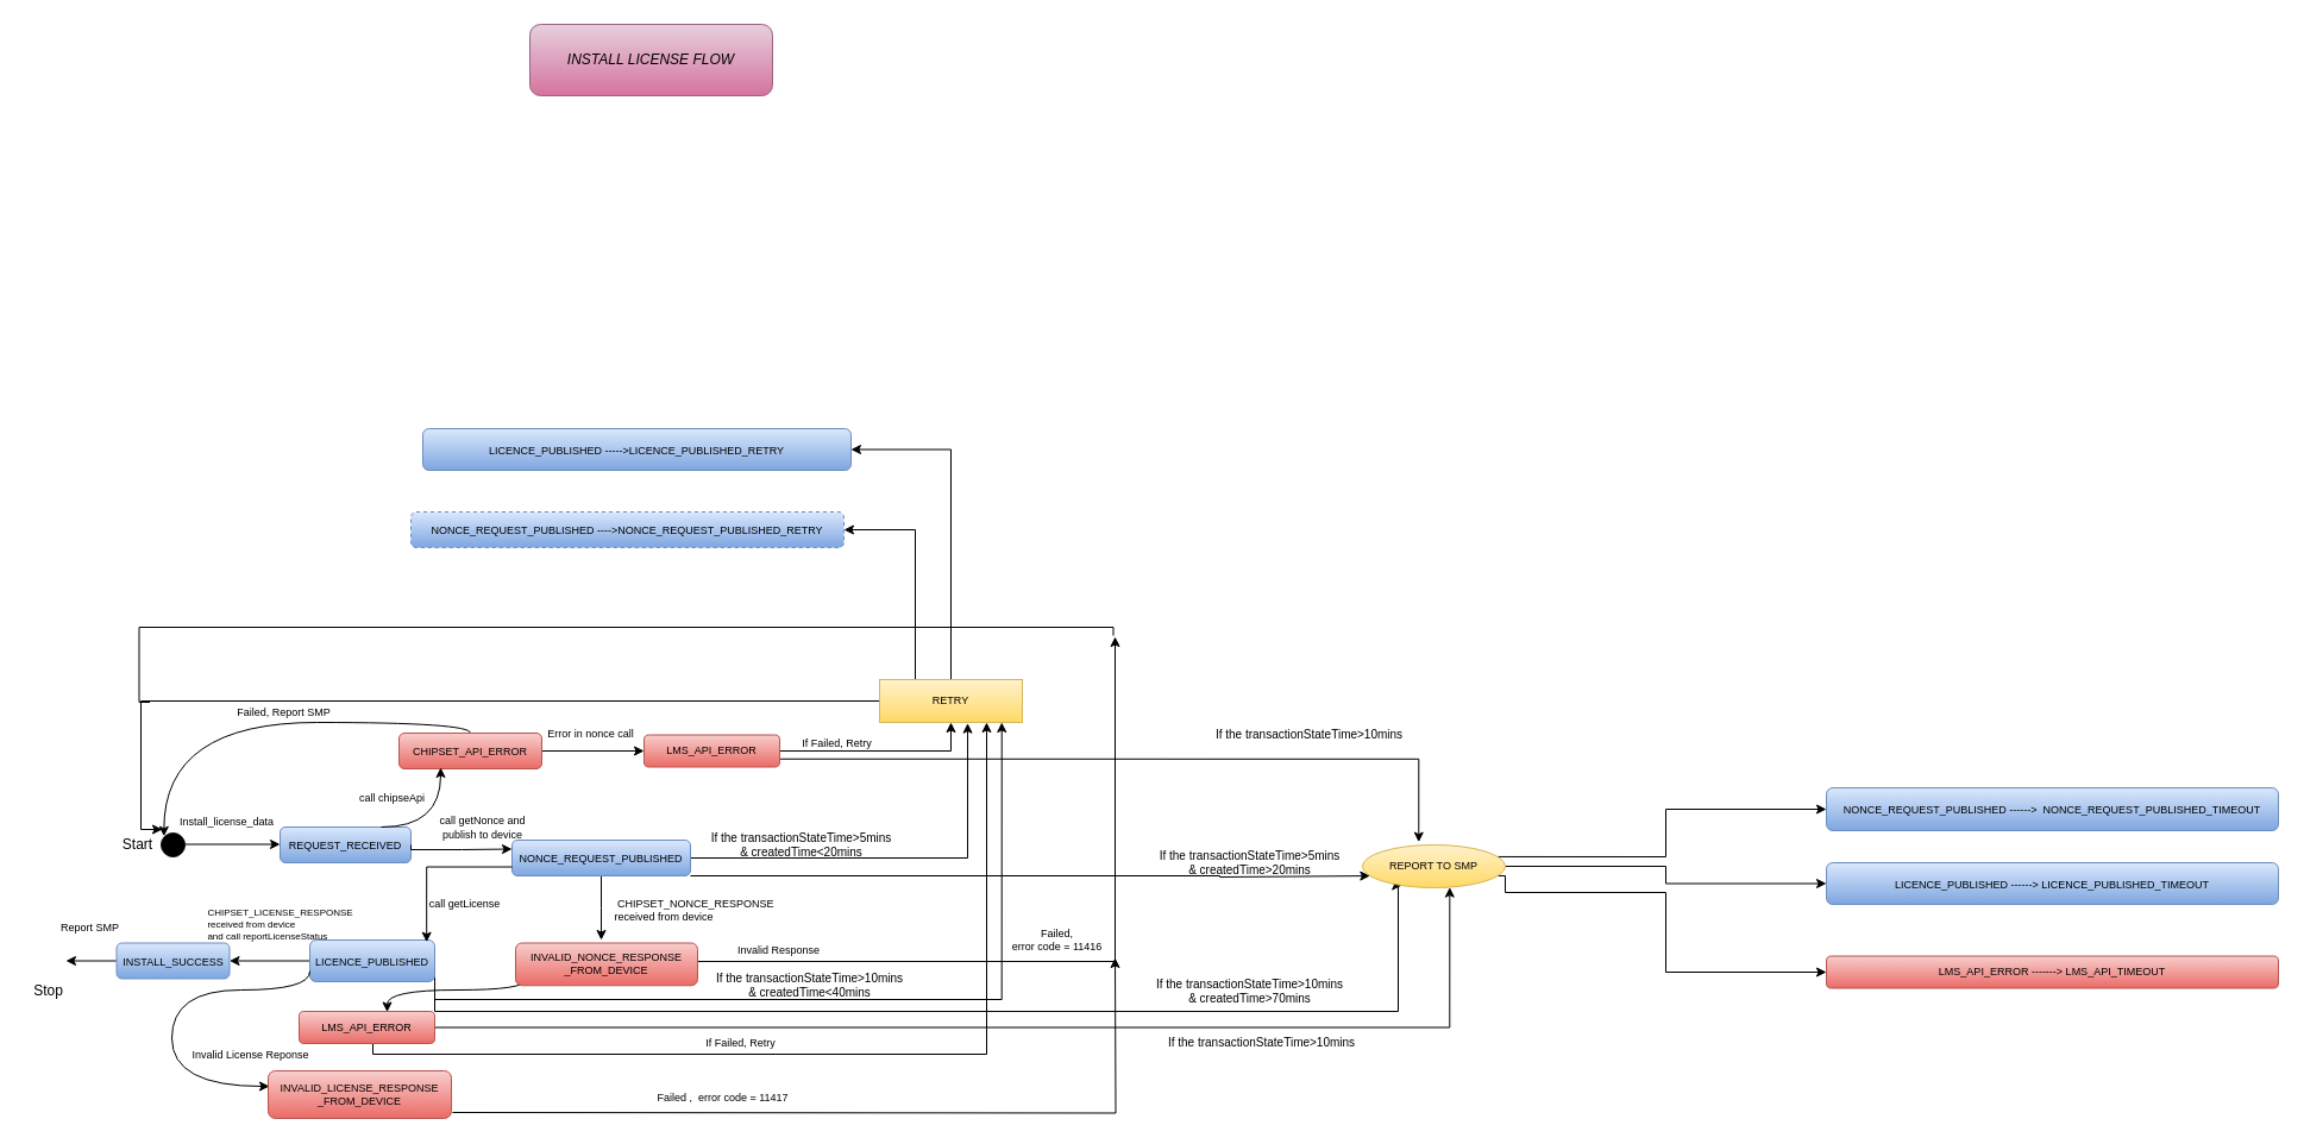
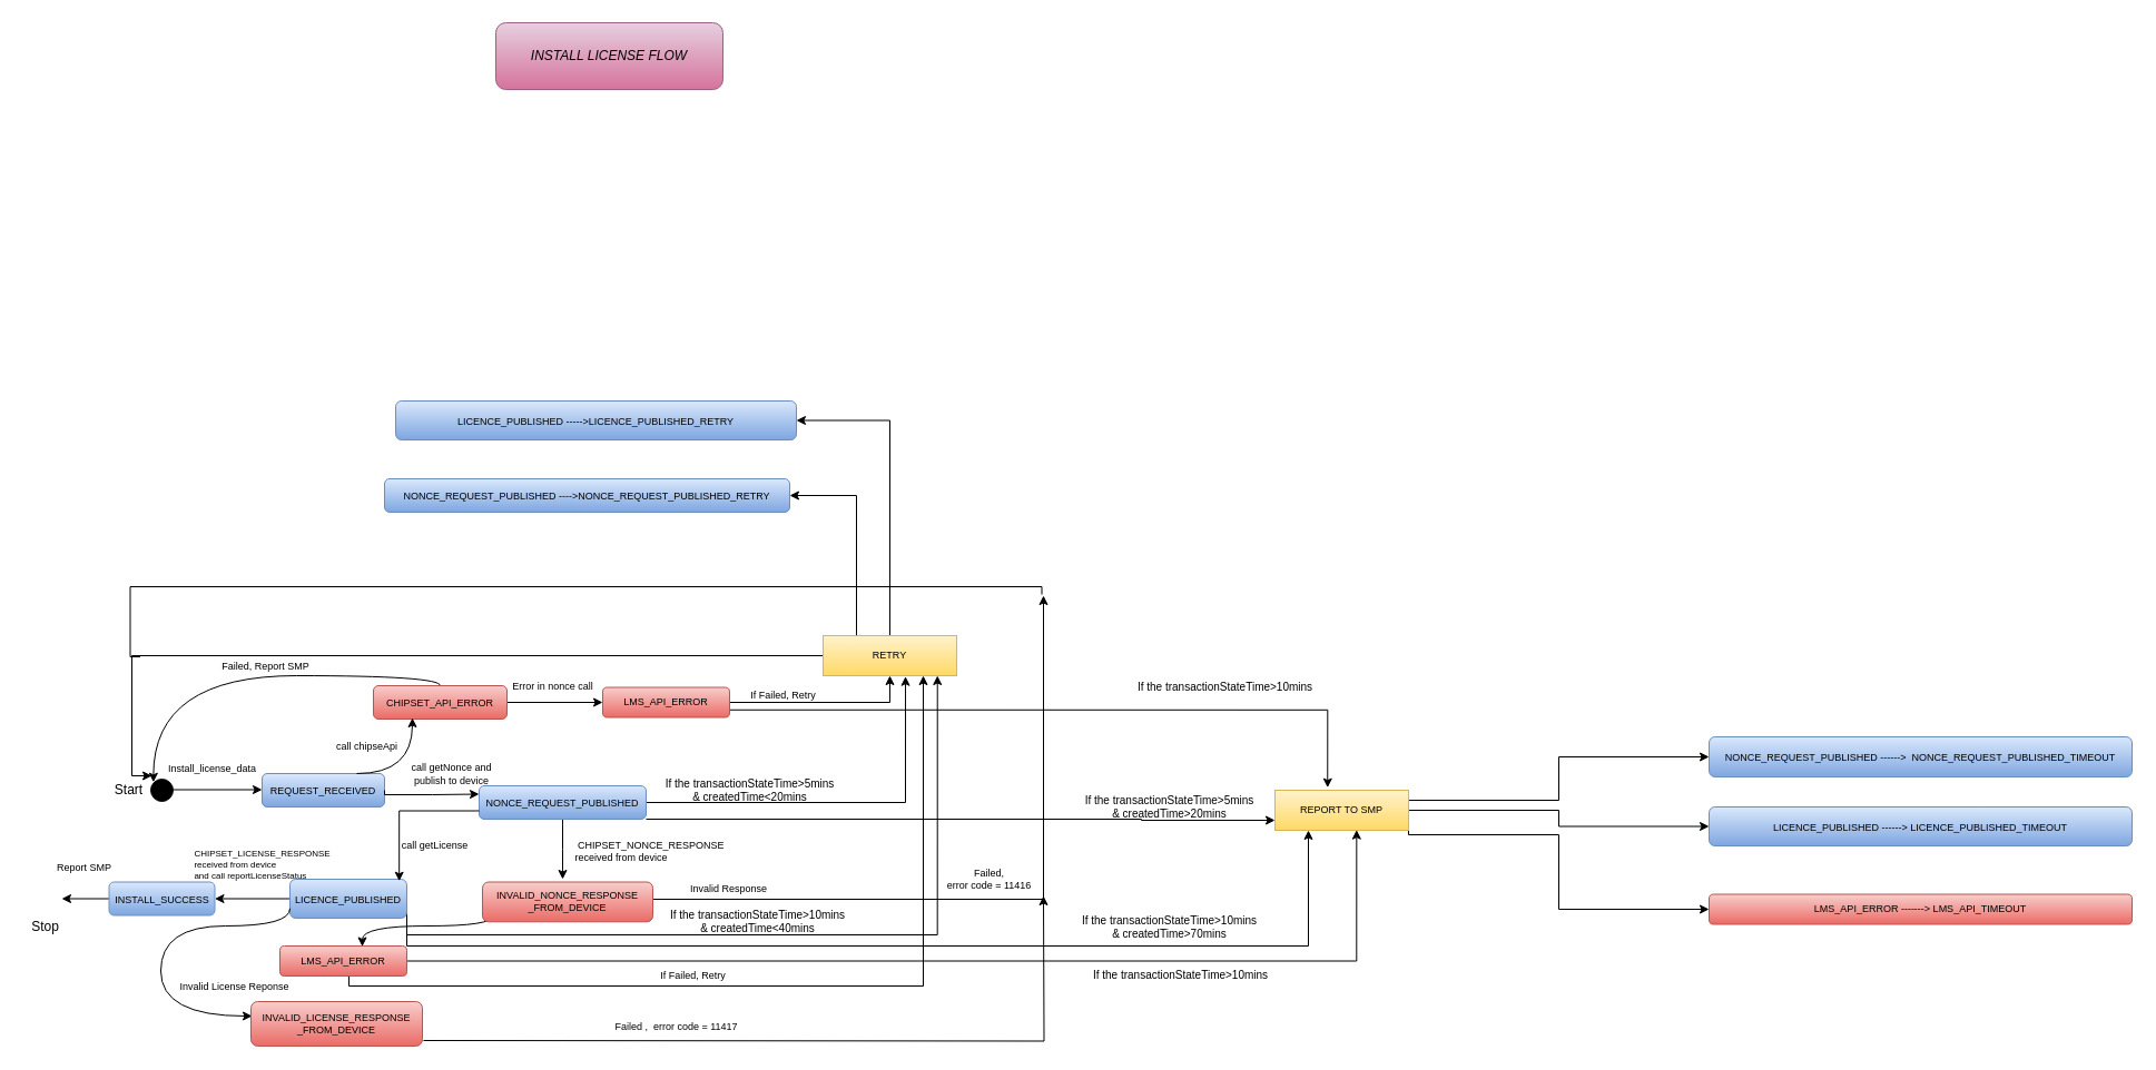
- <mxCell id="61" value="&lt;font style=&quot;font-size: 9px&quot;&gt;NONCE_REQUEST_PUBLISHED ----&amp;gt;NONCE_REQUEST_PUBLISHED_RETRY&lt;/font&gt;" style="rounded=1;whiteSpace=wrap;html=1;fontSize=10;gradientColor=#7ea6e0;fillColor=#dae8fc;strokeColor=#6c8ebf;dashed=1;" vertex="1" parent="1"><mxGeometry x="345" y="430" width="364" height="30" as="geometry" /></mxCell>
+ <mxCell id="61" value="&lt;font style=&quot;font-size: 9px&quot;&gt;NONCE_REQUEST_PUBLISHED ----&amp;gt;NONCE_REQUEST_PUBLISHED_RETRY&lt;/font&gt;" style="rounded=1;whiteSpace=wrap;html=1;fontSize=10;gradientColor=#7ea6e0;fillColor=#dae8fc;strokeColor=#6c8ebf;" vertex="1" parent="1"><mxGeometry x="345" y="430" width="364" height="30" as="geometry" /></mxCell>
- <mxCell id="66" value="REPORT TO SMP" style="ellipse;whiteSpace=wrap;html=1;fontSize=9;fillColor=#fff2cc;gradientColor=#ffd966;strokeColor=#d6b656;" vertex="1" parent="1"><mxGeometry x="1145" y="710" width="120" height="36" as="geometry" /></mxCell>
+ <mxCell id="66" value="REPORT TO SMP" style="rounded=0;whiteSpace=wrap;html=1;fontSize=9;fillColor=#fff2cc;gradientColor=#ffd966;strokeColor=#d6b656;" vertex="1" parent="1"><mxGeometry x="1145" y="710" width="120" height="36" as="geometry" /></mxCell>
